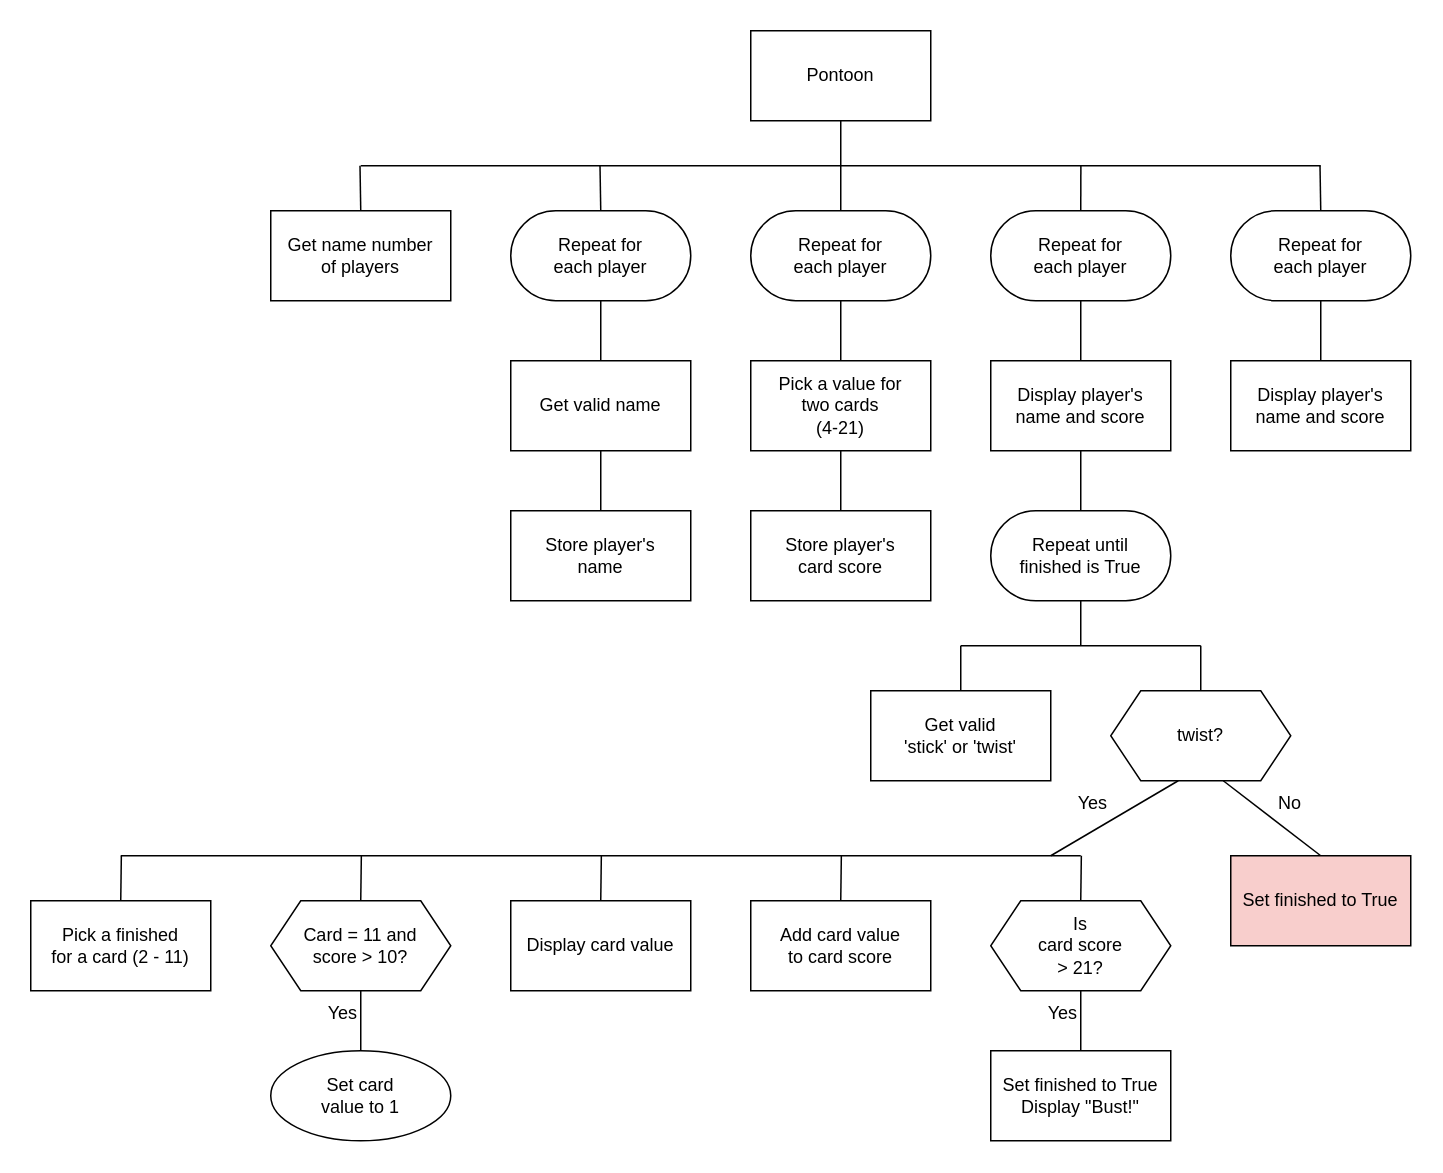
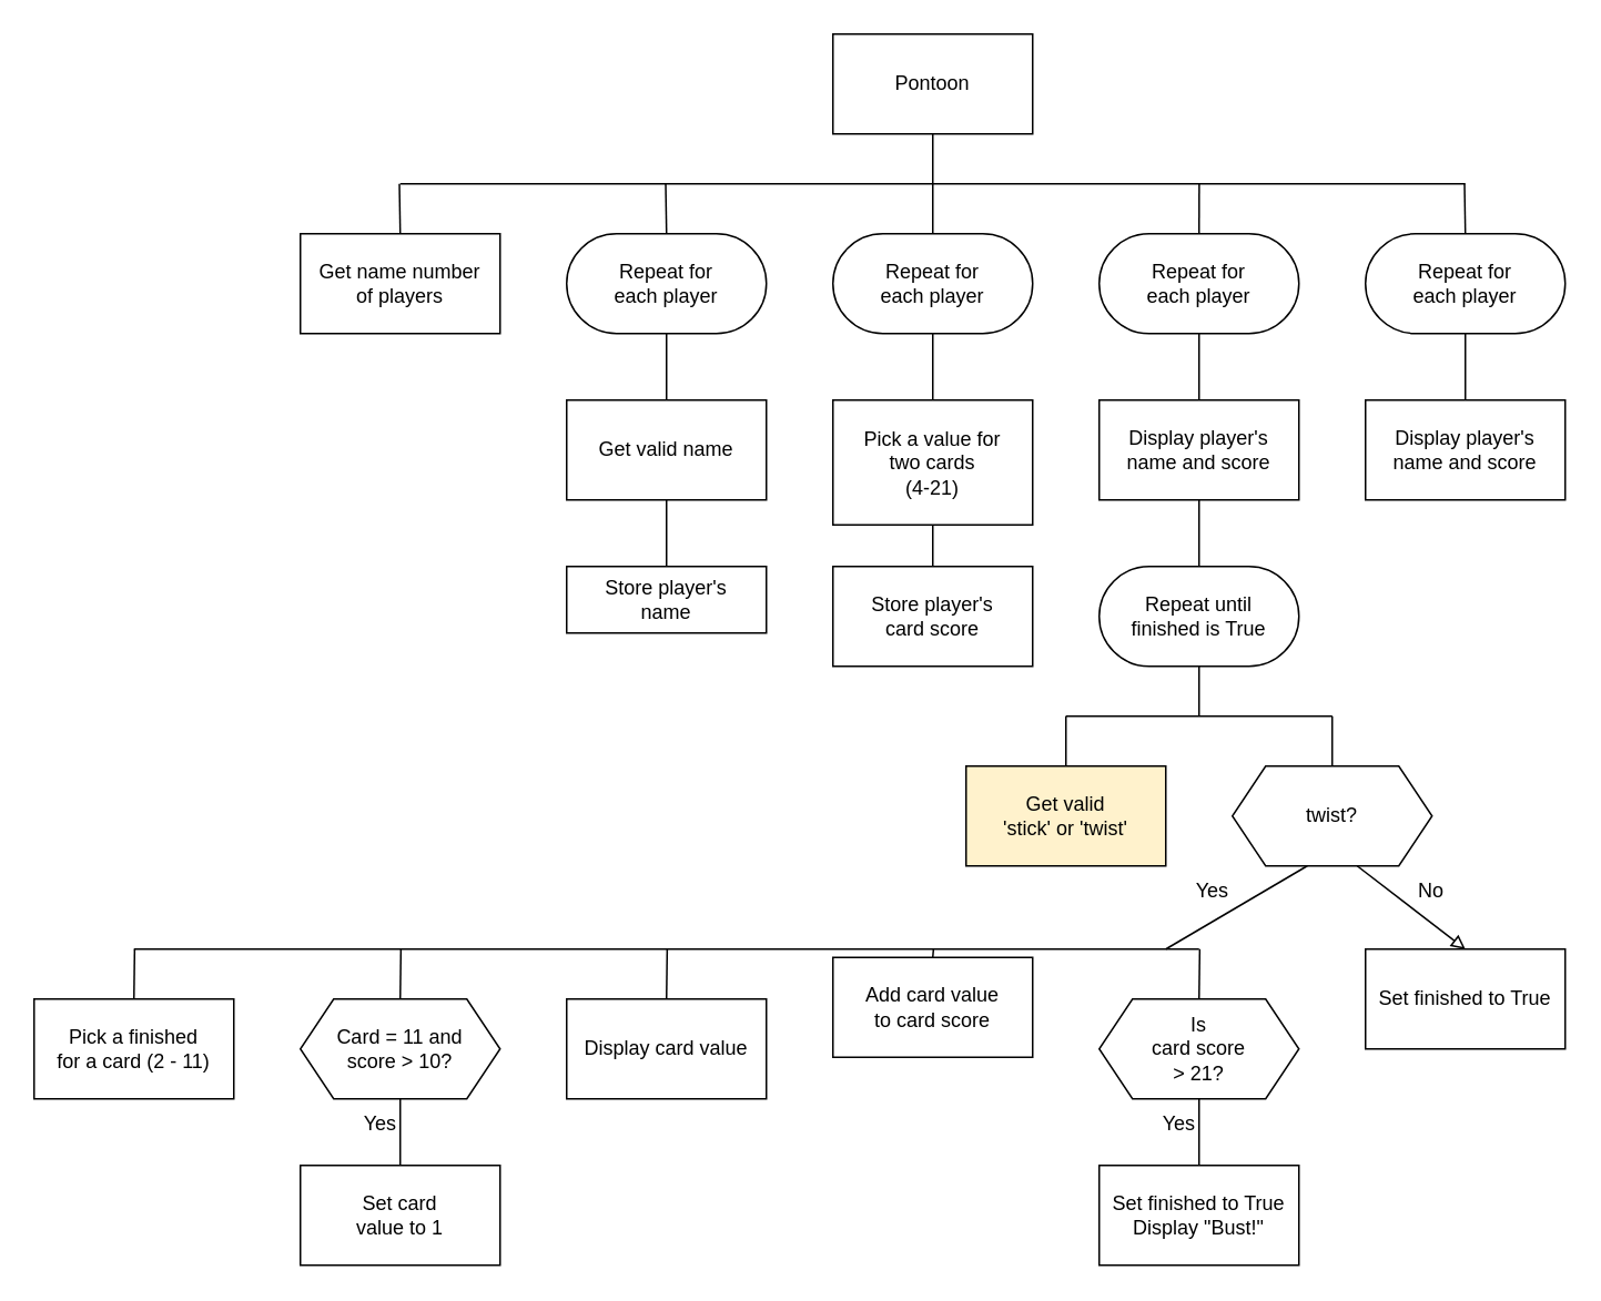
- <mxCell id="15" value="Pick a value for&lt;br&gt;two cards&lt;br&gt;(4-21)" style="rounded=0;whiteSpace=wrap;html=1;" vertex="1" parent="1"><mxGeometry x="500" y="240" width="120" height="60" as="geometry" /></mxCell>
+ <mxCell id="15" value="Pick a value for&lt;br&gt;two cards&lt;br&gt;(4-21)" style="rounded=0;whiteSpace=wrap;html=1;" vertex="1" parent="1"><mxGeometry x="500" y="240" width="120" height="75" as="geometry" /></mxCell>
- <mxCell id="11" value="Store player's&lt;br&gt;name" style="rounded=0;whiteSpace=wrap;html=1;" vertex="1" parent="1"><mxGeometry x="340" y="340" width="120" height="60" as="geometry" /></mxCell>
+ <mxCell id="11" value="Store player's&lt;br&gt;name" style="rounded=0;whiteSpace=wrap;html=1;" vertex="1" parent="1"><mxGeometry x="340" y="340" width="120" height="40" as="geometry" /></mxCell>
- <mxCell id="25" value="Get valid&lt;br&gt;'stick' or 'twist'" style="rounded=0;whiteSpace=wrap;html=1;" vertex="1" parent="1"><mxGeometry x="580" y="460" width="120" height="60" as="geometry" /></mxCell>
+ <mxCell id="25" value="Get valid&lt;br&gt;'stick' or 'twist'" style="rounded=0;whiteSpace=wrap;html=1;fillColor=#fff2cc;" vertex="1" parent="1"><mxGeometry x="580" y="460" width="120" height="60" as="geometry" /></mxCell>
- <mxCell id="28" style="rounded=0;orthogonalLoop=1;jettySize=auto;html=1;exitX=0.625;exitY=1;exitDx=0;exitDy=0;entryX=0.5;entryY=0;entryDx=0;entryDy=0;endArrow=none;endFill=0;" edge="1" parent="1" source="29" target="54"><mxGeometry relative="1" as="geometry" /></mxCell>
+ <mxCell id="28" style="rounded=0;orthogonalLoop=1;jettySize=auto;html=1;exitX=0.625;exitY=1;exitDx=0;exitDy=0;entryX=0.5;entryY=0;entryDx=0;entryDy=0;endArrow=block;endFill=0;" edge="1" parent="1" source="29" target="54"><mxGeometry relative="1" as="geometry" /></mxCell>
- <mxCell id="54" value="Set finished to True" style="rounded=0;whiteSpace=wrap;html=1;fillColor=#f8cecc;" vertex="1" parent="1"><mxGeometry x="820" y="570" width="120" height="60" as="geometry" /></mxCell>
+ <mxCell id="54" value="Set finished to True" style="rounded=0;whiteSpace=wrap;html=1;" vertex="1" parent="1"><mxGeometry x="820" y="570" width="120" height="60" as="geometry" /></mxCell>
- <mxCell id="31" value="Add card value&lt;br&gt;to card score" style="rounded=0;whiteSpace=wrap;html=1;" vertex="1" parent="1"><mxGeometry x="500" y="600" width="120" height="60" as="geometry" /></mxCell>
+ <mxCell id="31" value="Add card value&lt;br&gt;to card score" style="rounded=0;whiteSpace=wrap;html=1;" vertex="1" parent="1"><mxGeometry x="500" y="575" width="120" height="60" as="geometry" /></mxCell>
- <mxCell id="37" value="Set card&lt;br&gt;value to 1" style="ellipse;whiteSpace=wrap;html=1;" vertex="1" parent="1"><mxGeometry x="180" y="700" width="120" height="60" as="geometry" /></mxCell>
+ <mxCell id="37" value="Set card&lt;br&gt;value to 1" style="rounded=0;whiteSpace=wrap;html=1;" vertex="1" parent="1"><mxGeometry x="180" y="700" width="120" height="60" as="geometry" /></mxCell>
